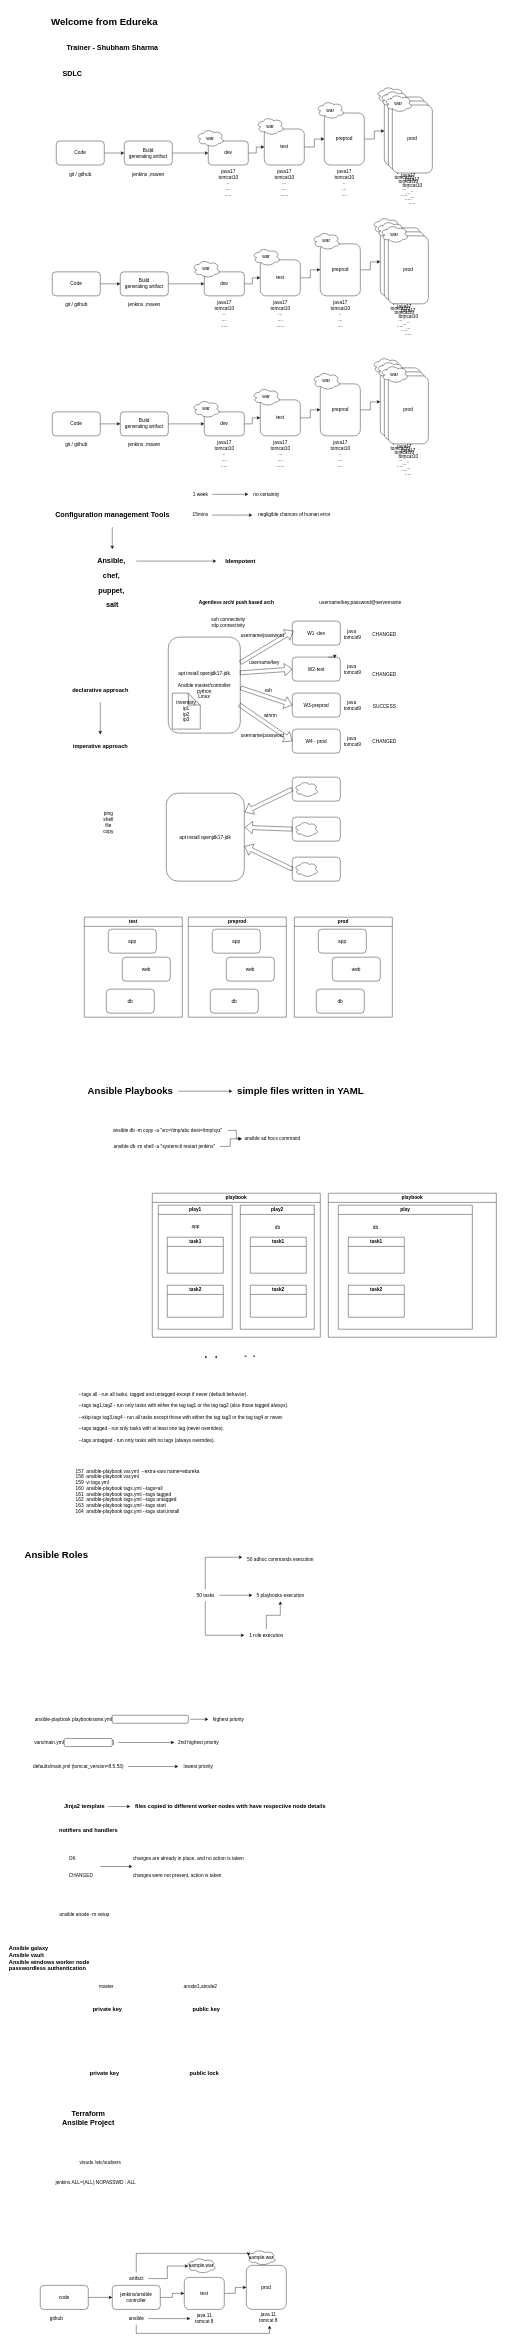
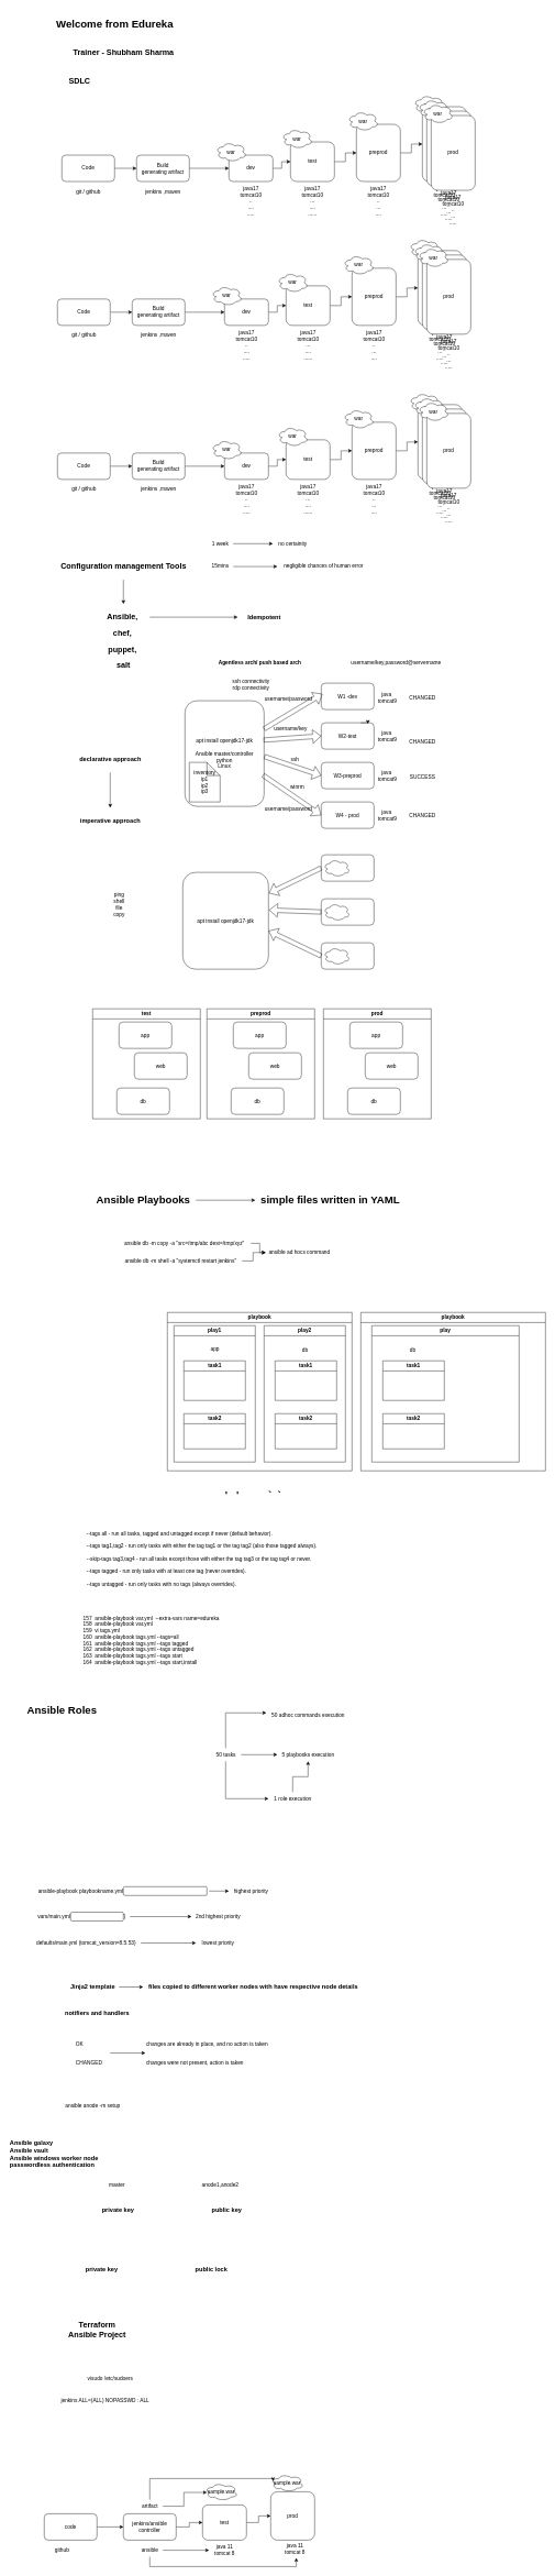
- <mxCell id="202" value="&lt;h3&gt;private key&lt;span style=&quot;white-space: pre;&quot;&gt;&#09;&lt;/span&gt;&lt;span style=&quot;white-space: pre;&quot;&gt;&#09;&lt;span style=&quot;white-space: pre;&quot;&gt;&#09;&lt;/span&gt;&lt;/span&gt;&lt;span style=&quot;white-space: pre;&quot;&gt;&#09;&lt;/span&gt;&lt;span style=&quot;white-space: pre;&quot;&gt;&#09;&lt;/span&gt;&lt;span style=&quot;white-space: pre;&quot;&gt;&#09;&lt;/span&gt;public lock&lt;/h3&gt;" style="text;html=1;align=center;verticalAlign=middle;resizable=0;points=[];autosize=1;strokeColor=none;fillColor=none;" parent="1" vertex="1"><mxGeometry x="210" y="5152" width="350" height="60" as="geometry" /></mxCell>
+ <mxCell id="202" value="&lt;h3&gt;private key&lt;span style=&quot;white-space: pre;&quot;&gt;&#09;&lt;/span&gt;&lt;span style=&quot;white-space: pre;&quot;&gt;&#09;&lt;span style=&quot;white-space: pre;&quot;&gt;&#09;&lt;/span&gt;&lt;/span&gt;&lt;span style=&quot;white-space: pre;&quot;&gt;&#09;&lt;/span&gt;&lt;span style=&quot;white-space: pre;&quot;&gt;&#09;&lt;/span&gt;&lt;span style=&quot;white-space: pre;&quot;&gt;&#09;&lt;/span&gt;public lock&lt;/h3&gt;" style="text;html=1;align=center;verticalAlign=middle;resizable=0;points=[];autosize=1;strokeColor=none;fillColor=none;" parent="1" vertex="1"><mxGeometry x="180" y="5127" width="350" height="60" as="geometry" /></mxCell>
